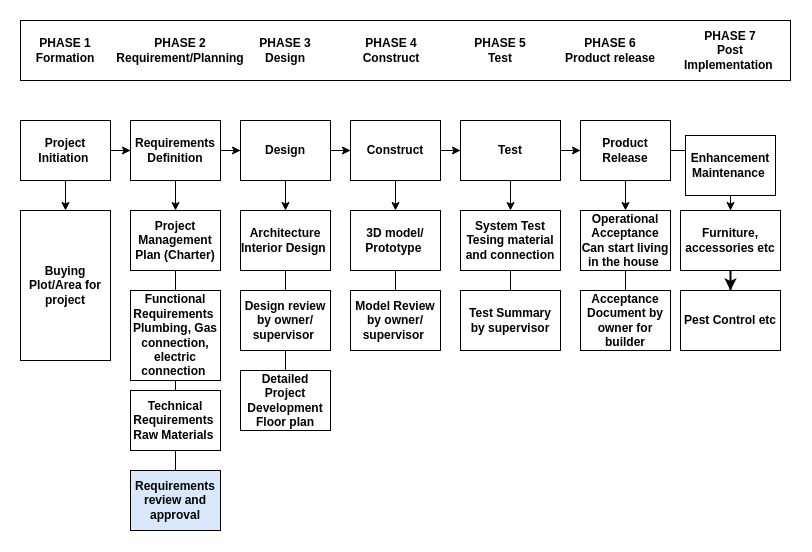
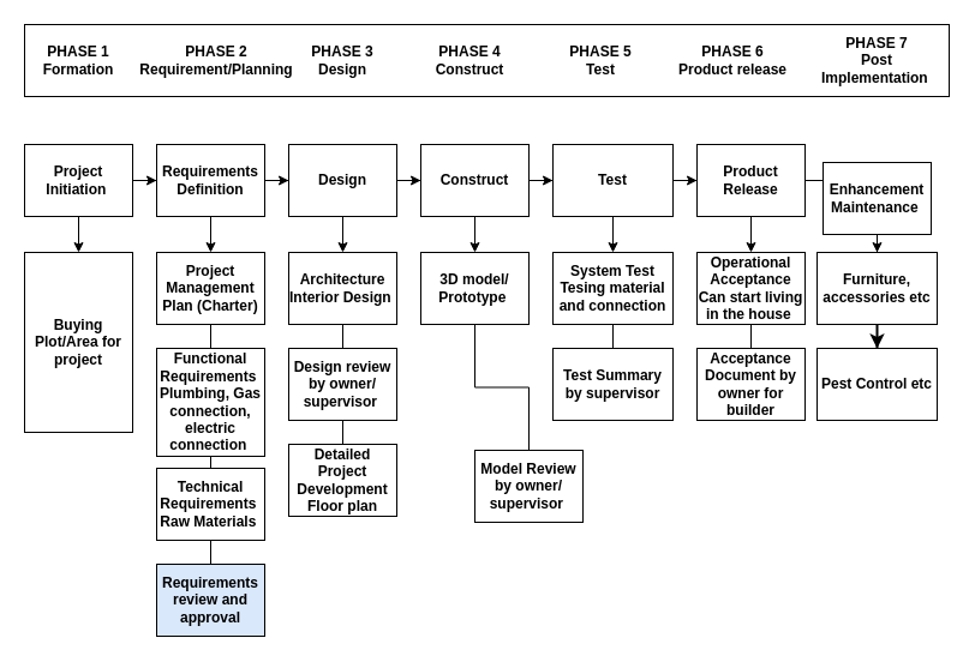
- <mxCell id="41" value="Model Review by owner/ supervisor&amp;nbsp;" style="rounded=0;whiteSpace=wrap;html=1;fontStyle=1" vertex="1" parent="1"><mxGeometry x="350" y="290" width="90" height="60" as="geometry" /></mxCell>
+ <mxCell id="41" value="Model Review by owner/ supervisor&amp;nbsp;" style="rounded=0;whiteSpace=wrap;html=1;fontStyle=1" vertex="1" parent="1"><mxGeometry x="395" y="375" width="90" height="60" as="geometry" /></mxCell>
